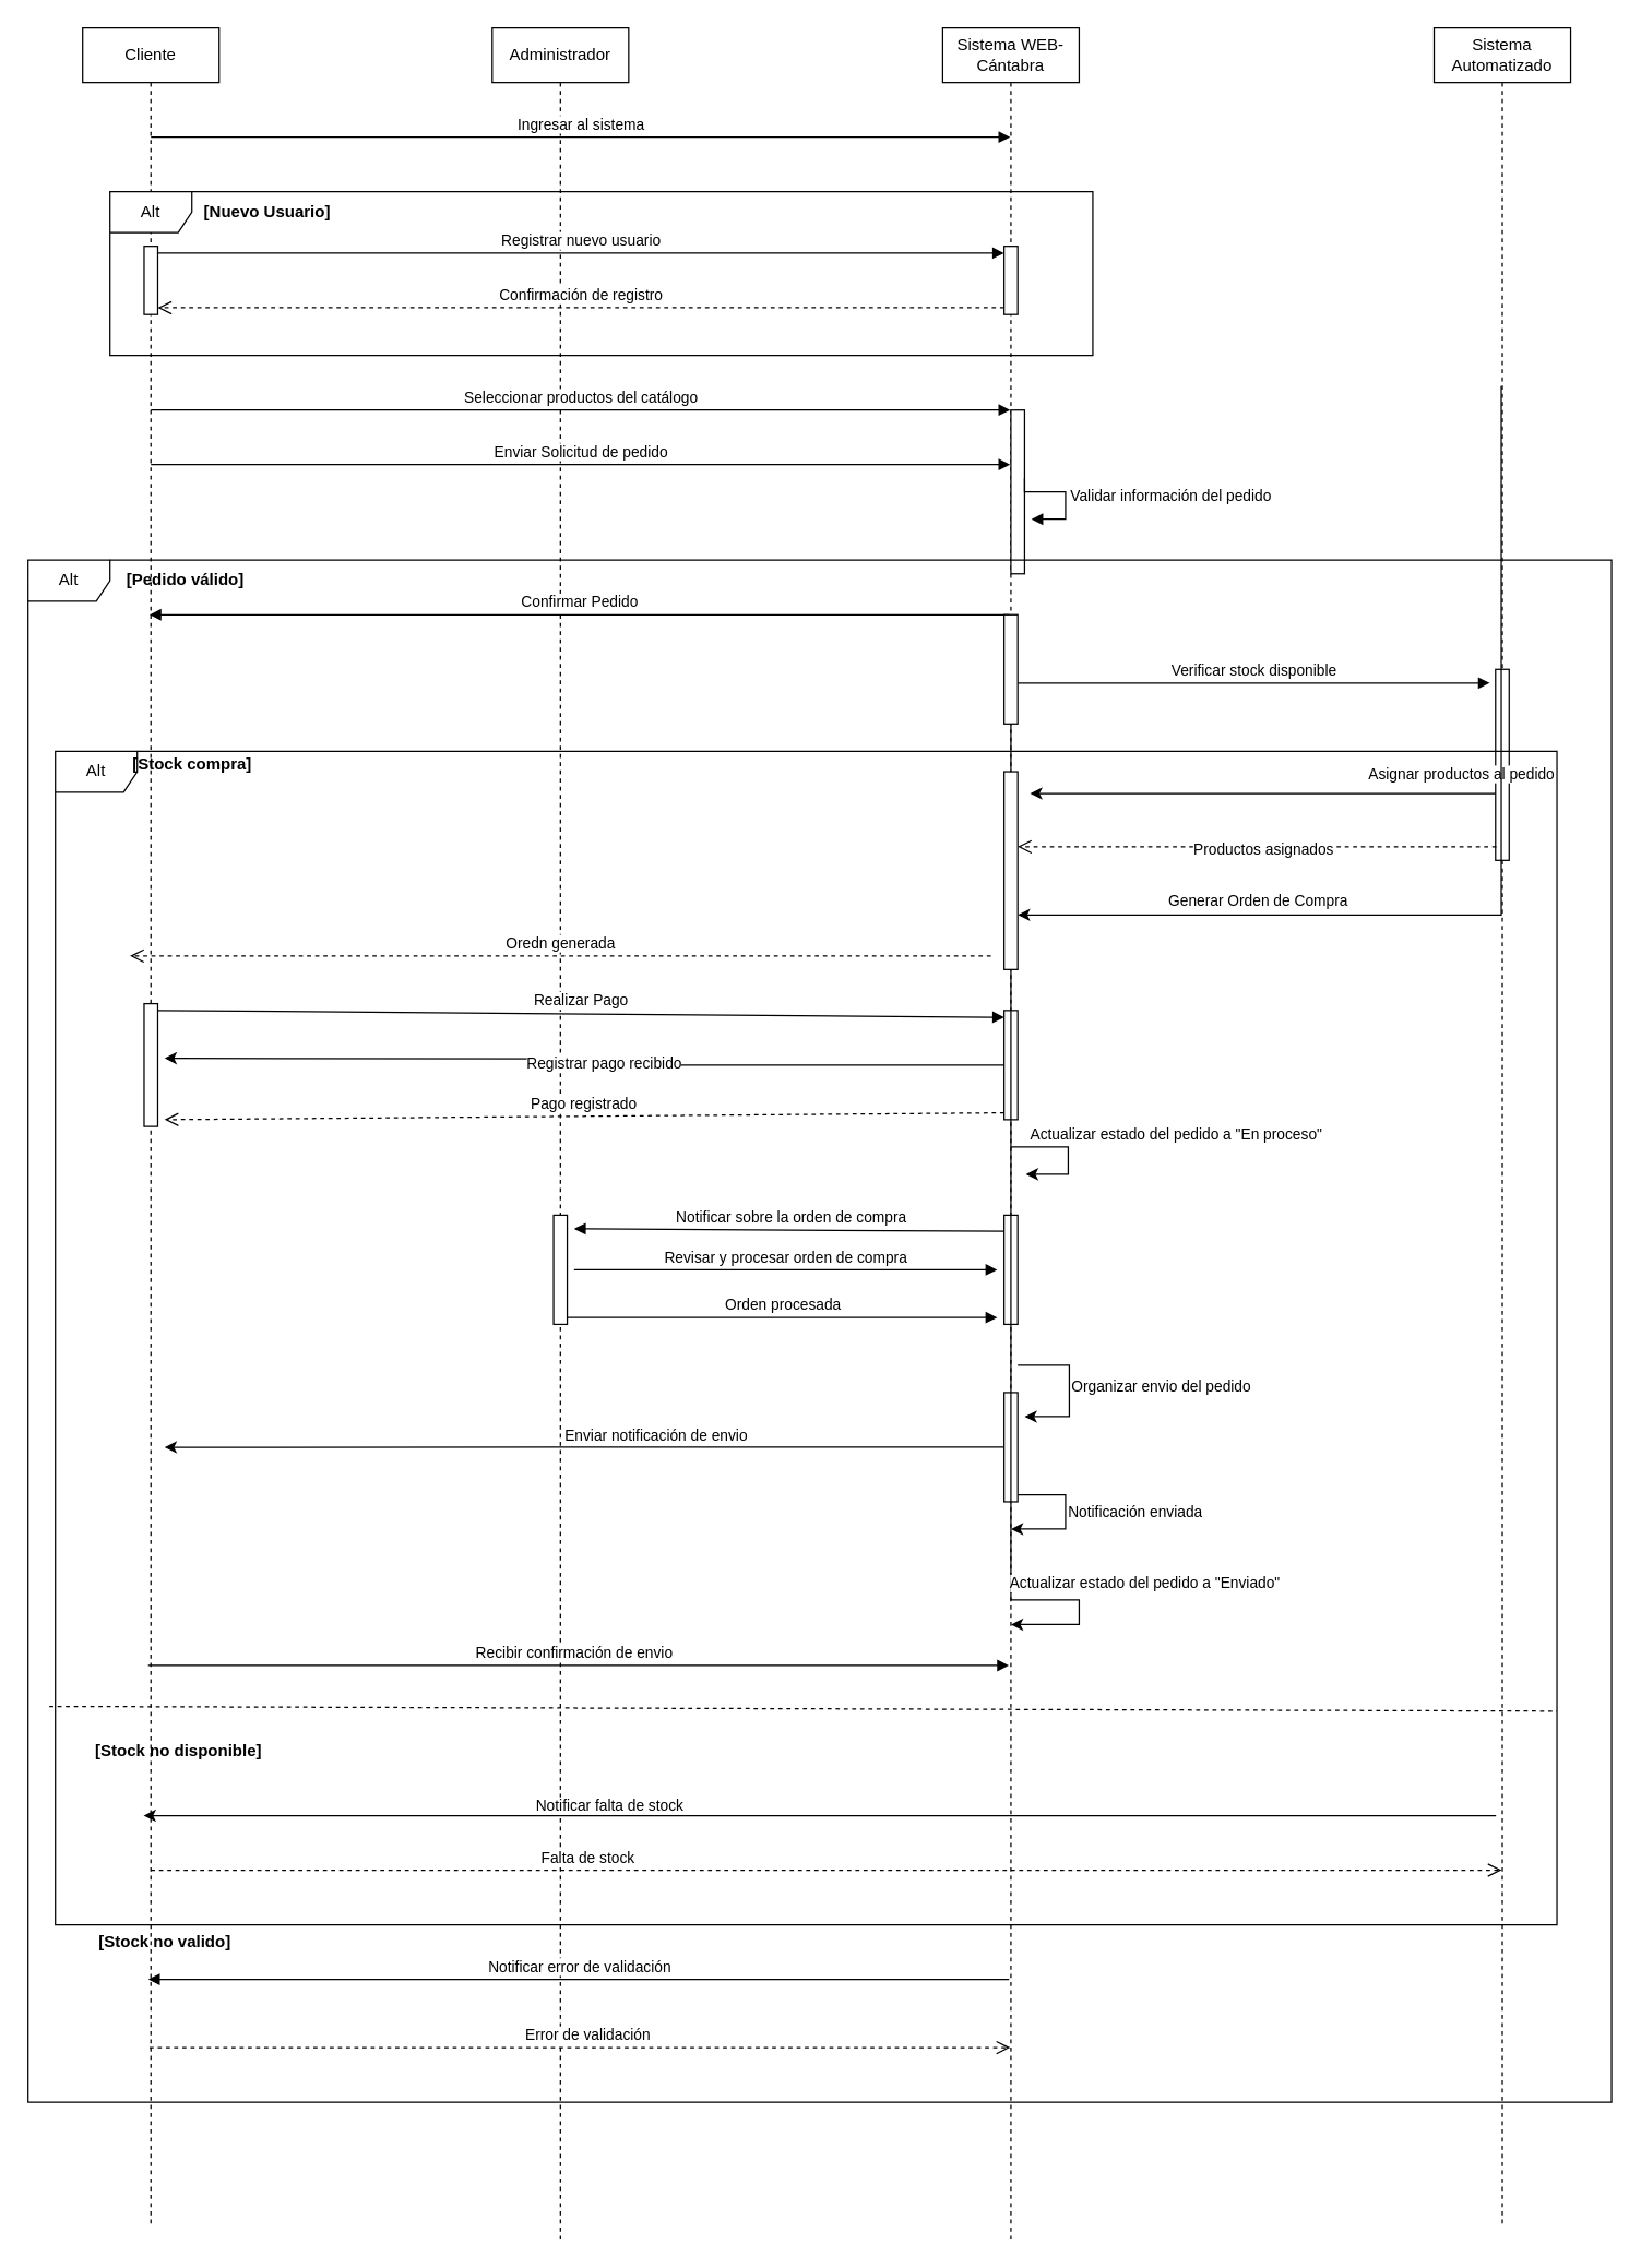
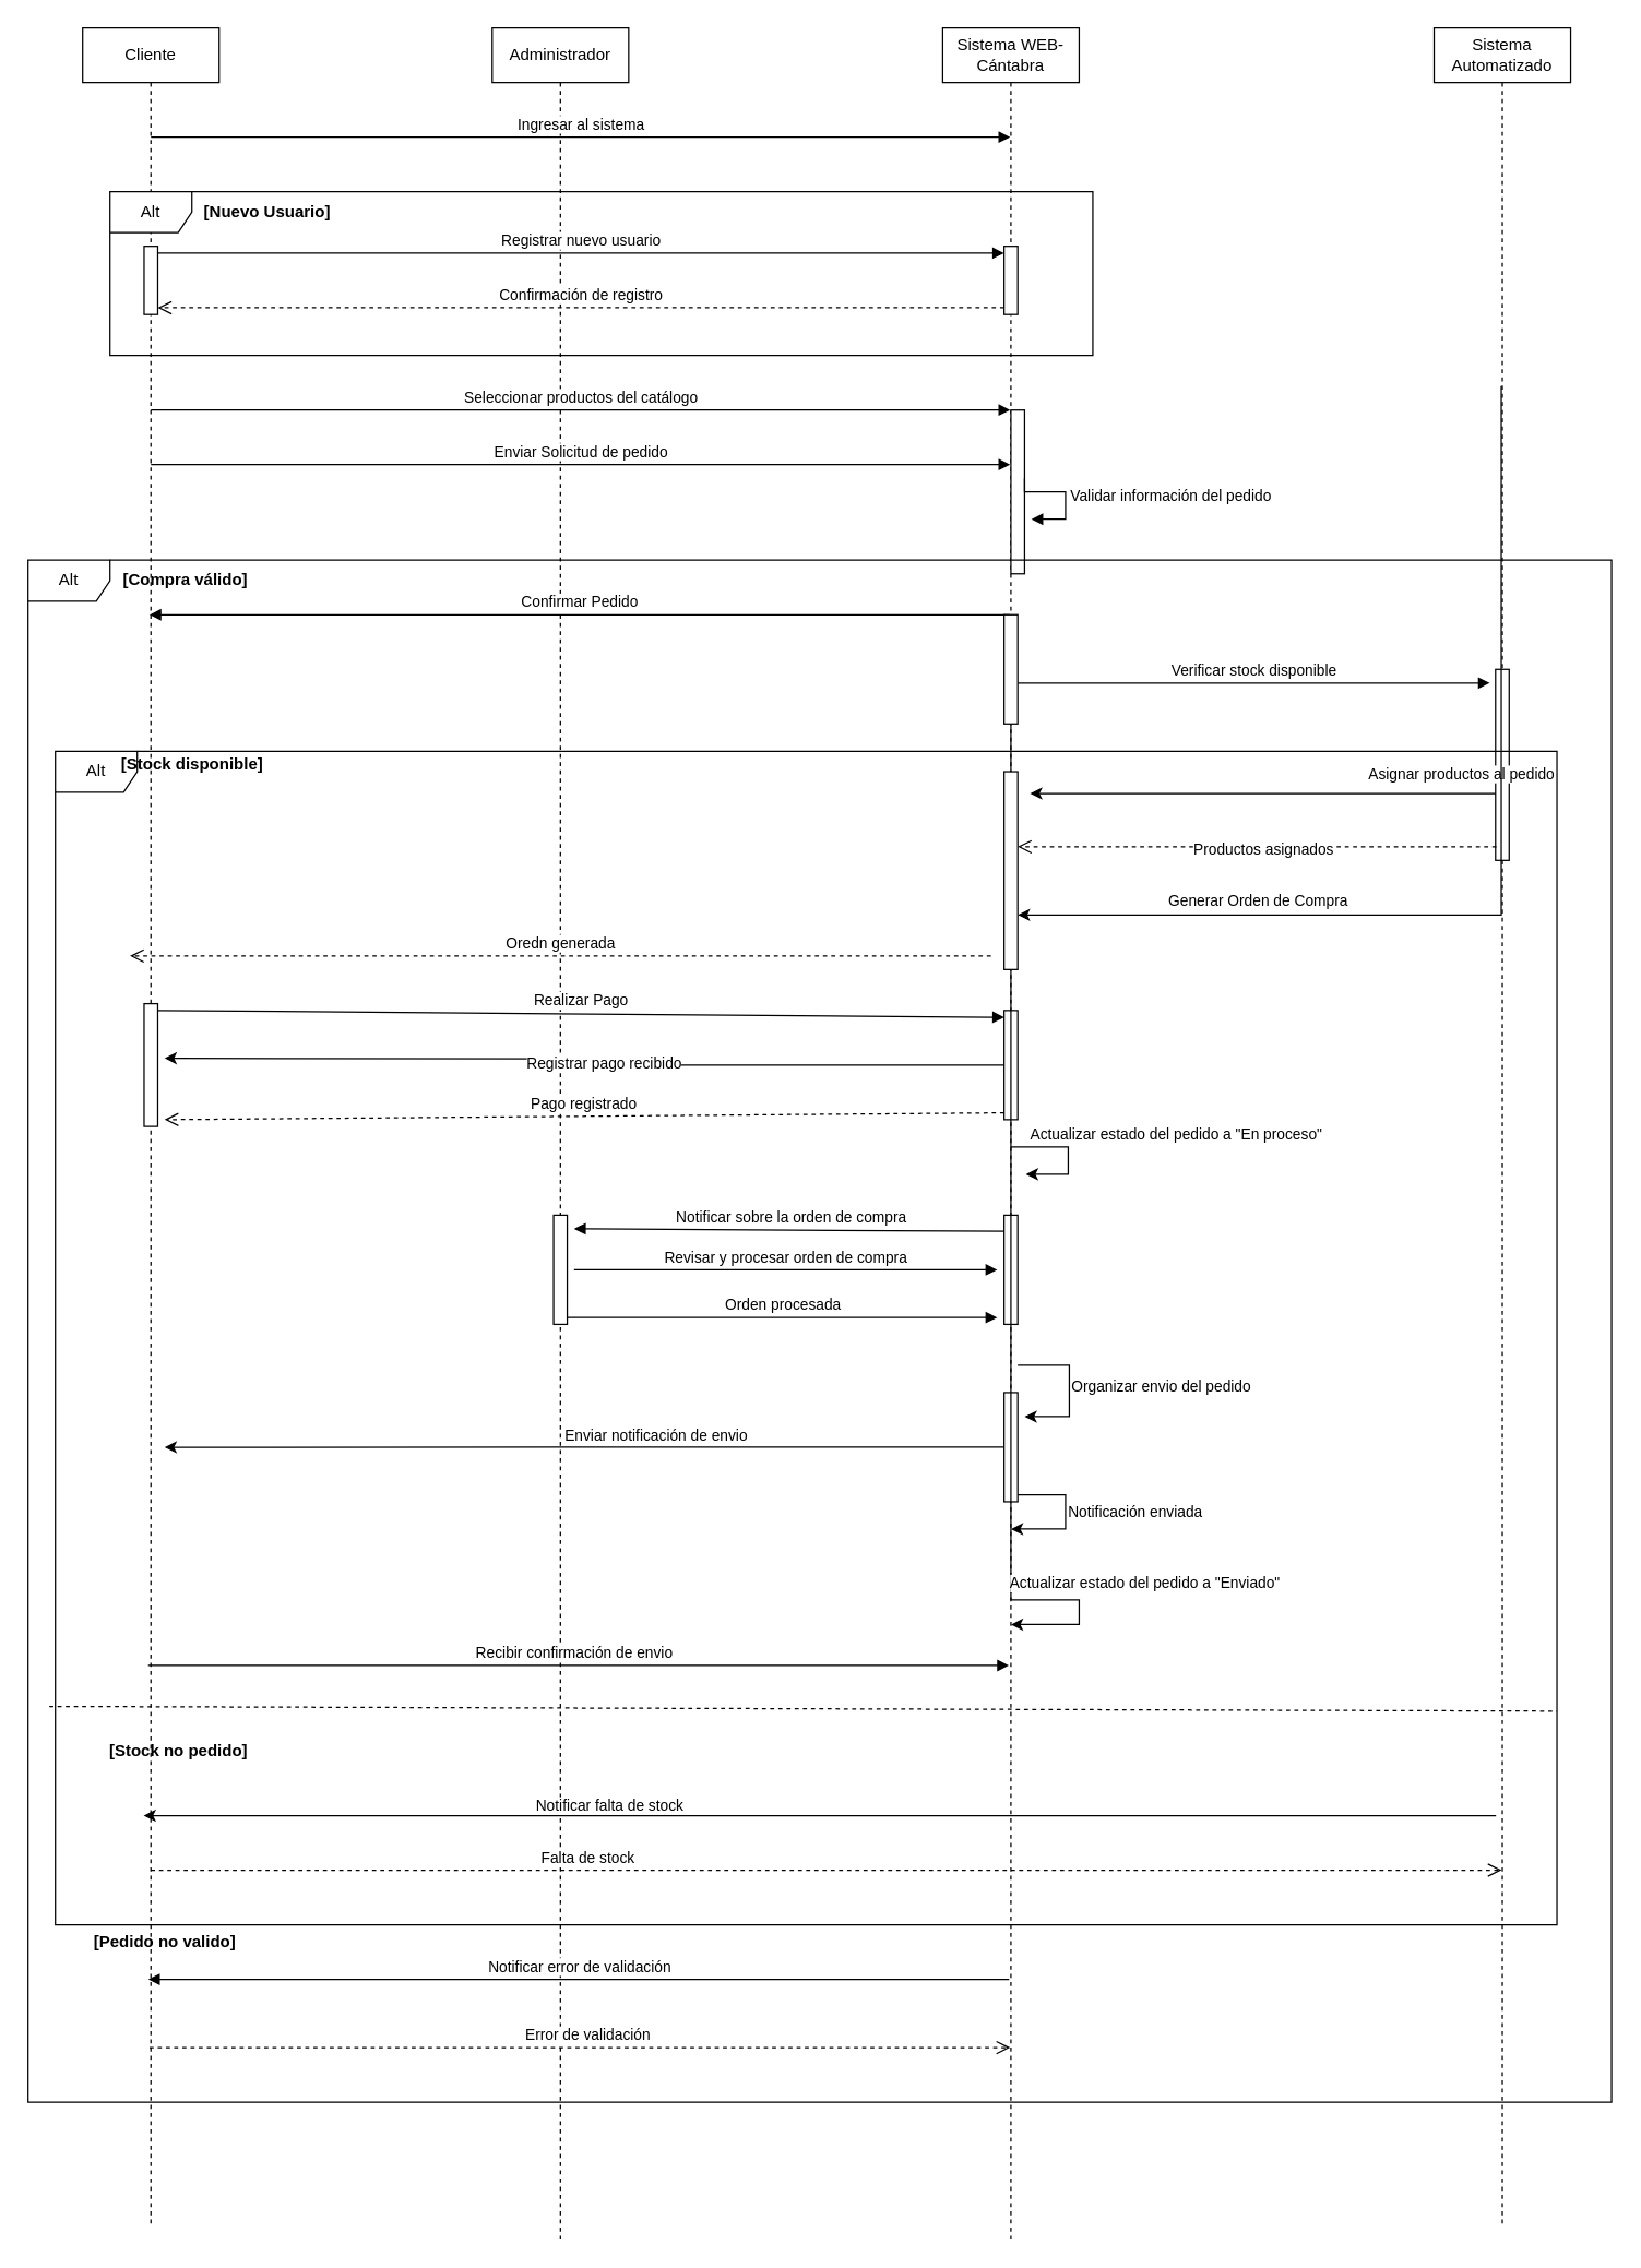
- <mxCell id="20" value="&lt;b&gt;[Pedido válido]&lt;/b&gt;" style="text;html=1;align=center;verticalAlign=middle;resizable=0;points=[];autosize=1;strokeColor=none;fillColor=none;" parent="1" vertex="1"><mxGeometry x="80" y="410" width="110" height="30" as="geometry" /></mxCell>
+ <mxCell id="20" value="&lt;b&gt;[Compra válido]&lt;/b&gt;" style="text;html=1;align=center;verticalAlign=middle;resizable=0;points=[];autosize=1;strokeColor=none;fillColor=none;" parent="1" vertex="1"><mxGeometry x="80" y="410" width="110" height="30" as="geometry" /></mxCell>
- <mxCell id="25" value="&lt;b&gt;[Stock compra]&lt;/b&gt;" style="text;html=1;align=center;verticalAlign=middle;resizable=0;points=[];autosize=1;strokeColor=none;fillColor=none;" parent="1" vertex="1"><mxGeometry x="75" y="545" width="130" height="30" as="geometry" /></mxCell>
+ <mxCell id="25" value="&lt;b&gt;[Stock disponible]&lt;/b&gt;" style="text;html=1;align=center;verticalAlign=middle;resizable=0;points=[];autosize=1;strokeColor=none;fillColor=none;" parent="1" vertex="1"><mxGeometry x="75" y="545" width="130" height="30" as="geometry" /></mxCell>
- <mxCell id="55" value="&lt;b&gt;[Stock no disponible]&lt;/b&gt;" style="text;html=1;align=center;verticalAlign=middle;resizable=0;points=[];autosize=1;strokeColor=none;fillColor=none;" vertex="1" parent="1"><mxGeometry x="55" y="1268" width="150" height="30" as="geometry" /></mxCell>
+ <mxCell id="55" value="&lt;b&gt;[Stock no pedido]&lt;/b&gt;" style="text;html=1;align=center;verticalAlign=middle;resizable=0;points=[];autosize=1;strokeColor=none;fillColor=none;" vertex="1" parent="1"><mxGeometry x="55" y="1268" width="150" height="30" as="geometry" /></mxCell>
- <mxCell id="59" value="&lt;b&gt;[Stock no valido]&lt;/b&gt;" style="text;html=1;align=center;verticalAlign=middle;resizable=0;points=[];autosize=1;strokeColor=none;fillColor=none;" vertex="1" parent="1"><mxGeometry x="55" y="1408" width="130" height="30" as="geometry" /></mxCell>
+ <mxCell id="59" value="&lt;b&gt;[Pedido no valido]&lt;/b&gt;" style="text;html=1;align=center;verticalAlign=middle;resizable=0;points=[];autosize=1;strokeColor=none;fillColor=none;" vertex="1" parent="1"><mxGeometry x="55" y="1408" width="130" height="30" as="geometry" /></mxCell>
